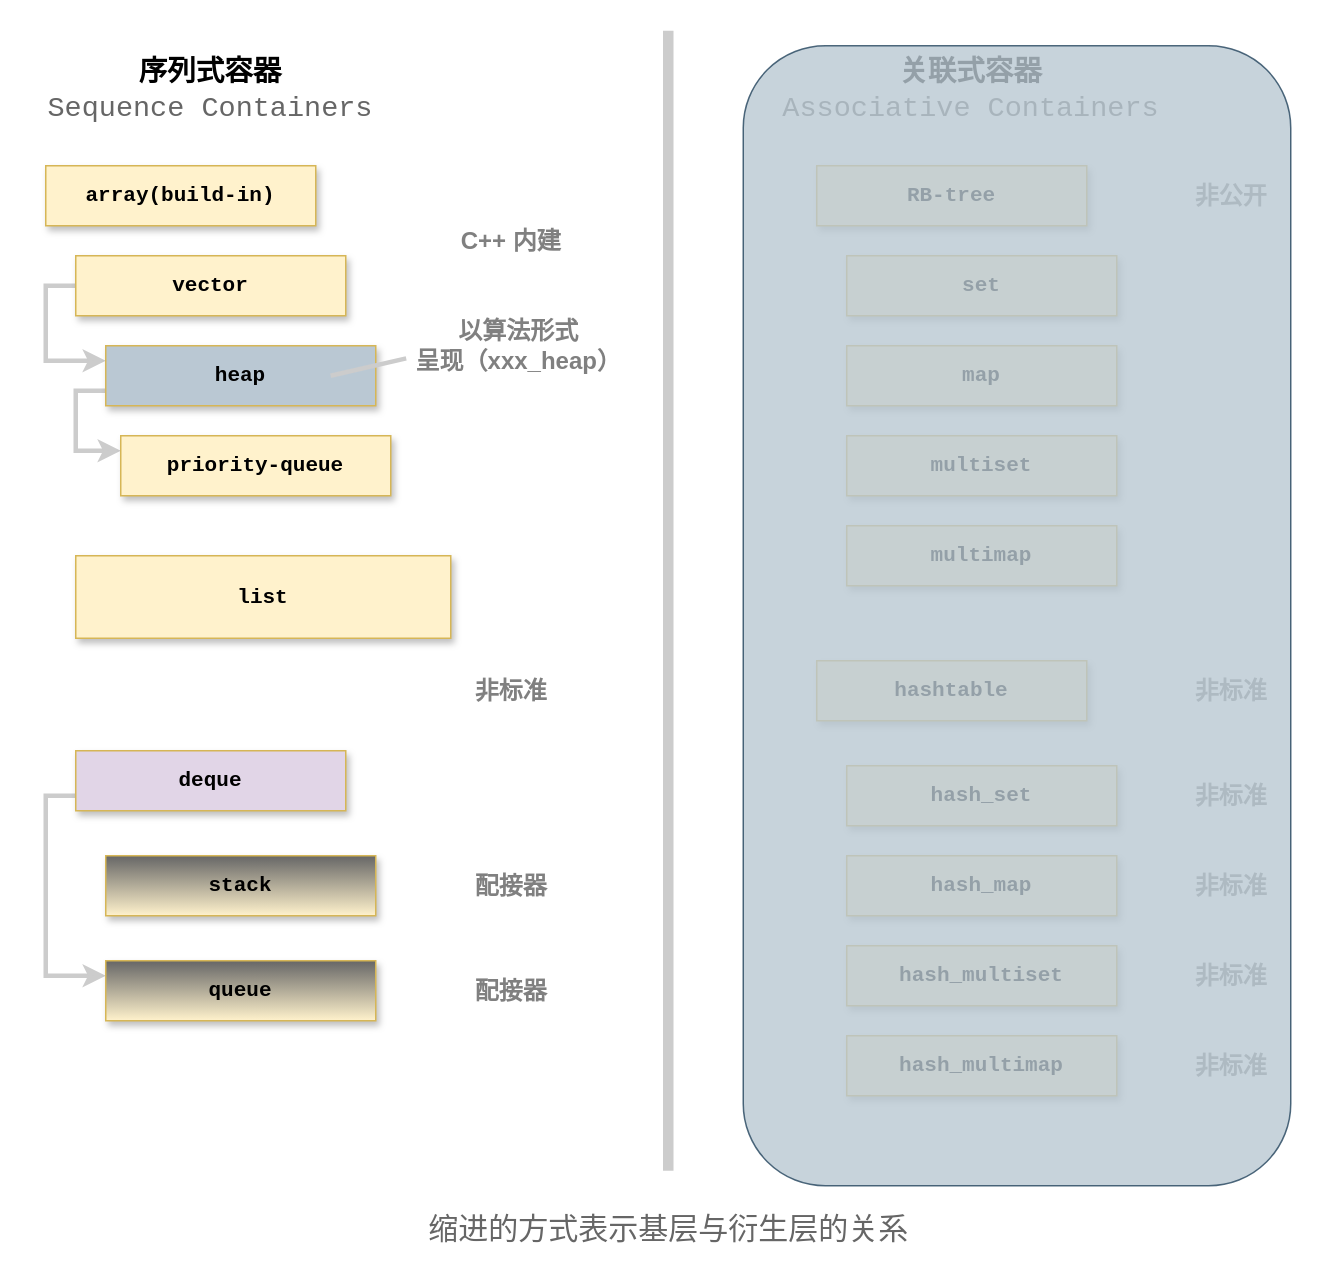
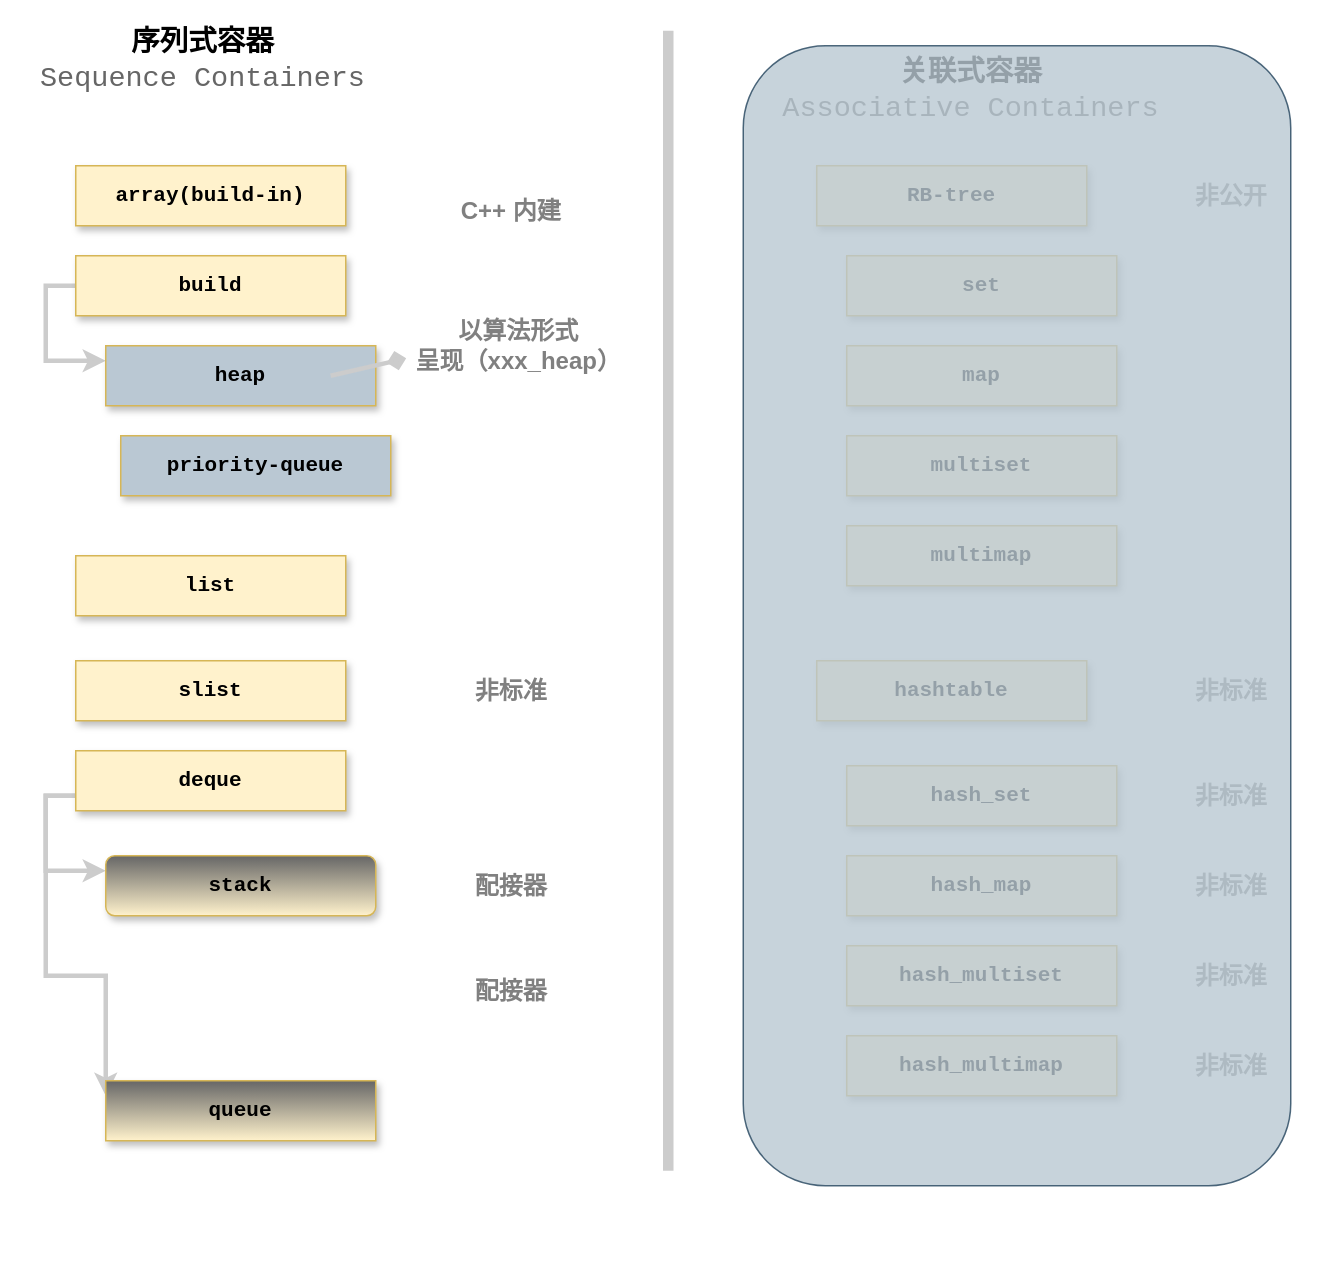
- <mxCell id="3" value="&lt;font face=&quot;Courier New&quot; style=&quot;font-size: 19px&quot;&gt;&lt;b&gt;序列式容器&lt;/b&gt;&lt;br&gt;&lt;font style=&quot;font-size: 19px&quot; color=&quot;#666666&quot;&gt;Sequence Containers&lt;/font&gt;&lt;br&gt;&lt;/font&gt;" style="text;html=1;strokeColor=none;fillColor=none;align=center;verticalAlign=middle;whiteSpace=wrap;rounded=0;" parent="1" vertex="1"><mxGeometry y="40" width="240" height="40" as="geometry" x="20" /></mxCell>
+ <mxCell id="3" value="&lt;font face=&quot;Courier New&quot; style=&quot;font-size: 19px&quot;&gt;&lt;b&gt;序列式容器&lt;/b&gt;&lt;br&gt;&lt;font style=&quot;font-size: 19px&quot; color=&quot;#666666&quot;&gt;Sequence Containers&lt;/font&gt;&lt;br&gt;&lt;/font&gt;" style="text;html=1;strokeColor=none;fillColor=none;align=center;verticalAlign=middle;whiteSpace=wrap;rounded=0;" parent="1" vertex="1"><mxGeometry x="15" y="20" width="240" height="40" as="geometry" /></mxCell>
- <mxCell id="2" value="&lt;b&gt;&lt;font style=&quot;font-size: 14px&quot; face=&quot;Courier New&quot;&gt;array(build-in)&lt;/font&gt;&lt;/b&gt;" style="rounded=0;whiteSpace=wrap;html=1;fillColor=#fff2cc;strokeColor=#d6b656;gradientDirection=north;shadow=1;" parent="1" vertex="1"><mxGeometry x="30" y="110" width="180" height="40" as="geometry" /></mxCell>
+ <mxCell id="2" value="&lt;b&gt;&lt;font style=&quot;font-size: 14px&quot; face=&quot;Courier New&quot;&gt;array(build-in)&lt;/font&gt;&lt;/b&gt;" style="rounded=0;whiteSpace=wrap;html=1;fillColor=#fff2cc;strokeColor=#d6b656;gradientDirection=north;shadow=1;" parent="1" vertex="1"><mxGeometry x="50" y="110" width="180" height="40" as="geometry" /></mxCell>
- <mxCell id="17" value="&lt;b&gt;&lt;font color=&quot;#808080&quot; style=&quot;font-size: 16px&quot;&gt;C++ 内建&lt;/font&gt;&lt;/b&gt;" style="text;html=1;align=center;verticalAlign=middle;resizable=0;points=[];autosize=1;" parent="1" vertex="1"><mxGeometry x="300" y="150" width="80" height="20" as="geometry" /></mxCell>
+ <mxCell id="17" value="&lt;b&gt;&lt;font color=&quot;#808080&quot; style=&quot;font-size: 16px&quot;&gt;C++ 内建&lt;/font&gt;&lt;/b&gt;" style="text;html=1;align=center;verticalAlign=middle;resizable=0;points=[];autosize=1;" parent="1" vertex="1"><mxGeometry x="300" y="130" width="80" height="20" as="geometry" /></mxCell>
- <mxCell id="6" value="&lt;b&gt;&lt;font style=&quot;font-size: 14px&quot; face=&quot;Courier New&quot;&gt;vector&lt;/font&gt;&lt;/b&gt;" style="rounded=0;whiteSpace=wrap;html=1;fillColor=#fff2cc;strokeColor=#d6b656;gradientDirection=north;shadow=1;" parent="1" vertex="1"><mxGeometry x="50" y="170" width="180" height="40" as="geometry" /></mxCell>
+ <mxCell id="6" value="&lt;b&gt;&lt;font style=&quot;font-size: 14px&quot; face=&quot;Courier New&quot;&gt;build&lt;/font&gt;&lt;/b&gt;" style="rounded=0;whiteSpace=wrap;html=1;fillColor=#fff2cc;strokeColor=#d6b656;gradientDirection=north;shadow=1;" parent="1" vertex="1"><mxGeometry x="50" y="170" width="180" height="40" as="geometry" /></mxCell>
- <mxCell id="18" value="" style="endArrow=none;html=1;strokeColor=#CCCCCC;strokeWidth=3;exitX=0.833;exitY=0.5;exitDx=0;exitDy=0;exitPerimeter=0;entryX=0.002;entryY=0.71;entryDx=0;entryDy=0;entryPerimeter=0;" parent="1" source="8" target="19" edge="1"><mxGeometry width="50" height="50" relative="1" as="geometry"><mxPoint x="270" y="240" as="sourcePoint" /><mxPoint x="270" y="220" as="targetPoint" /></mxGeometry></mxCell>
+ <mxCell id="18" value="" style="endArrow=diamond;html=1;strokeColor=#CCCCCC;strokeWidth=3;exitX=0.833;exitY=0.5;exitDx=0;exitDy=0;exitPerimeter=0;entryX=0.002;entryY=0.71;entryDx=0;entryDy=0;entryPerimeter=0;" parent="1" source="8" target="19" edge="1"><mxGeometry width="50" height="50" relative="1" as="geometry"><mxPoint x="270" y="240" as="sourcePoint" /><mxPoint x="270" y="220" as="targetPoint" /></mxGeometry></mxCell>
- <mxCell id="7" style="edgeStyle=orthogonalEdgeStyle;rounded=0;orthogonalLoop=1;jettySize=auto;html=1;exitX=0;exitY=0.75;exitDx=0;exitDy=0;entryX=0;entryY=0.25;entryDx=0;entryDy=0;strokeColor=#CCCCCC;strokeWidth=3;" parent="1" source="8" target="9" edge="1"><mxGeometry relative="1" as="geometry" /></mxCell>
- <mxCell id="9" value="&lt;b&gt;&lt;font style=&quot;font-size: 14px&quot; face=&quot;Courier New&quot;&gt;priority-queue&lt;/font&gt;&lt;/b&gt;" style="rounded=0;whiteSpace=wrap;html=1;fillColor=#fff2cc;strokeColor=#d6b656;gradientDirection=north;shadow=1;" parent="1" vertex="1"><mxGeometry x="80" y="290" width="180" height="40" as="geometry" /></mxCell>
+ <mxCell id="9" value="&lt;b&gt;&lt;font style=&quot;font-size: 14px&quot; face=&quot;Courier New&quot;&gt;priority-queue&lt;/font&gt;&lt;/b&gt;" style="rounded=0;whiteSpace=wrap;html=1;fillColor=#bac8d3;strokeColor=#d6b656;gradientDirection=north;shadow=1;" parent="1" vertex="1"><mxGeometry x="80" y="290" width="180" height="40" as="geometry" /></mxCell>
- <mxCell id="10" value="&lt;b&gt;&lt;font style=&quot;font-size: 14px&quot; face=&quot;Courier New&quot;&gt;list&lt;/font&gt;&lt;/b&gt;" style="rounded=0;whiteSpace=wrap;html=1;fillColor=#fff2cc;strokeColor=#d6b656;gradientDirection=north;shadow=1;" parent="1" vertex="1"><mxGeometry x="50" y="370" width="250" height="55" as="geometry" /></mxCell>
+ <mxCell id="10" value="&lt;b&gt;&lt;font style=&quot;font-size: 14px&quot; face=&quot;Courier New&quot;&gt;list&lt;/font&gt;&lt;/b&gt;" style="rounded=0;whiteSpace=wrap;html=1;fillColor=#fff2cc;strokeColor=#d6b656;gradientDirection=north;shadow=1;" parent="1" vertex="1"><mxGeometry x="50" y="370" width="180" height="40" as="geometry" /></mxCell>
+ <mxCell id="11" value="&lt;b&gt;&lt;font style=&quot;font-size: 14px&quot; face=&quot;Courier New&quot;&gt;slist&lt;/font&gt;&lt;/b&gt;" style="rounded=0;whiteSpace=wrap;html=1;fillColor=#fff2cc;strokeColor=#d6b656;gradientDirection=north;shadow=1;" parent="1" vertex="1"><mxGeometry x="50" y="440" width="180" height="40" as="geometry" /></mxCell>
- <mxCell id="14" value="&lt;b&gt;&lt;font style=&quot;font-size: 14px&quot; face=&quot;Courier New&quot;&gt;deque&lt;/font&gt;&lt;/b&gt;" style="rounded=0;whiteSpace=wrap;html=1;fillColor=#e1d5e7;strokeColor=#d6b656;gradientDirection=north;shadow=1;" parent="1" vertex="1"><mxGeometry x="50" y="500" width="180" height="40" as="geometry" /></mxCell>
+ <mxCell id="14" value="&lt;b&gt;&lt;font style=&quot;font-size: 14px&quot; face=&quot;Courier New&quot;&gt;deque&lt;/font&gt;&lt;/b&gt;" style="rounded=0;whiteSpace=wrap;html=1;fillColor=#fff2cc;strokeColor=#d6b656;gradientDirection=north;shadow=1;" parent="1" vertex="1"><mxGeometry x="50" y="500" width="180" height="40" as="geometry" /></mxCell>
+ <mxCell id="12" style="edgeStyle=orthogonalEdgeStyle;rounded=0;orthogonalLoop=1;jettySize=auto;html=1;exitX=0;exitY=0.75;exitDx=0;exitDy=0;entryX=0;entryY=0.25;entryDx=0;entryDy=0;strokeColor=#CCCCCC;strokeWidth=3;" parent="1" source="14" target="15" edge="1"><mxGeometry relative="1" as="geometry" /></mxCell>
- <mxCell id="15" value="&lt;b&gt;&lt;font style=&quot;font-size: 14px&quot; face=&quot;Courier New&quot;&gt;stack&lt;/font&gt;&lt;/b&gt;" style="rounded=0;whiteSpace=wrap;html=1;fillColor=#fff2cc;strokeColor=#d6b656;gradientDirection=north;shadow=1;gradientColor=#666666;" parent="1" vertex="1"><mxGeometry x="70" y="570" width="180" height="40" as="geometry" /></mxCell>
+ <mxCell id="15" value="&lt;b&gt;&lt;font style=&quot;font-size: 14px&quot; face=&quot;Courier New&quot;&gt;stack&lt;/font&gt;&lt;/b&gt;" style="whiteSpace=wrap;html=1;fillColor=#fff2cc;strokeColor=#d6b656;gradientDirection=north;shadow=1;gradientColor=#666666;rounded=1;" parent="1" vertex="1"><mxGeometry x="70" y="570" width="180" height="40" as="geometry" /></mxCell>
- <mxCell id="16" value="&lt;b&gt;&lt;font style=&quot;font-size: 14px&quot; face=&quot;Courier New&quot;&gt;queue&lt;/font&gt;&lt;/b&gt;" style="rounded=0;whiteSpace=wrap;html=1;fillColor=#fff2cc;strokeColor=#d6b656;gradientDirection=north;shadow=1;gradientColor=#666666;" parent="1" vertex="1"><mxGeometry x="70" y="640" width="180" height="40" as="geometry" /></mxCell>
+ <mxCell id="16" value="&lt;b&gt;&lt;font style=&quot;font-size: 14px&quot; face=&quot;Courier New&quot;&gt;queue&lt;/font&gt;&lt;/b&gt;" style="rounded=0;whiteSpace=wrap;html=1;fillColor=#fff2cc;strokeColor=#d6b656;gradientDirection=north;shadow=1;gradientColor=#666666;" parent="1" vertex="1"><mxGeometry x="70" y="720" width="180" height="40" as="geometry" /></mxCell>
- <mxCell id="40" value="&lt;font style=&quot;font-size: 20px&quot; face=&quot;Courier New&quot; color=&quot;#666666&quot;&gt;缩进的方式表示基层与衍生层的关系&lt;/font&gt;" style="text;html=1;align=center;verticalAlign=middle;resizable=0;points=[];autosize=1;" parent="1" vertex="1"><mxGeometry x="275" y="810" width="340" height="20" as="geometry" /></mxCell>
